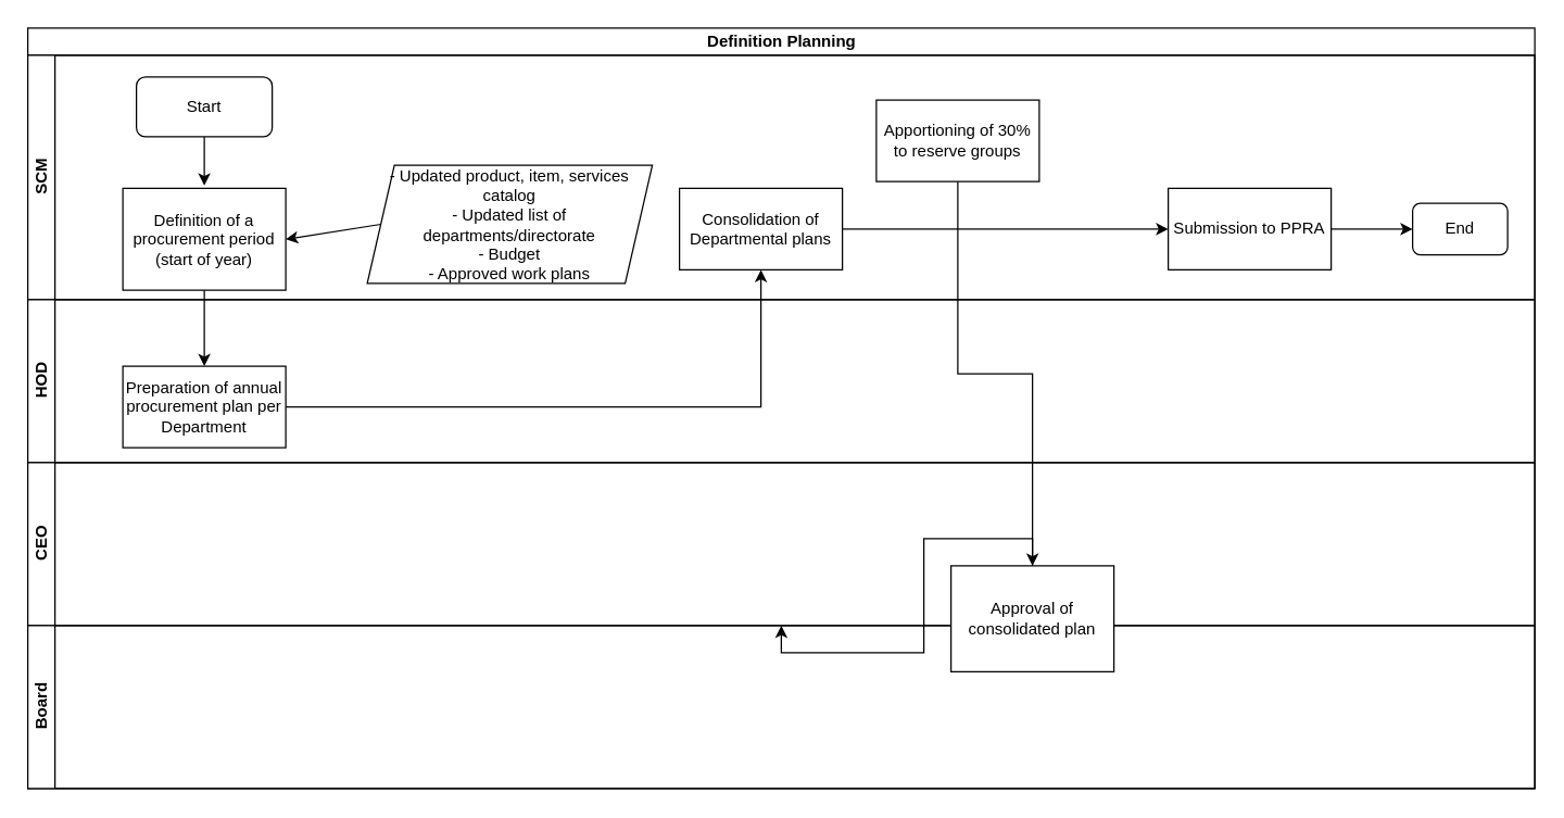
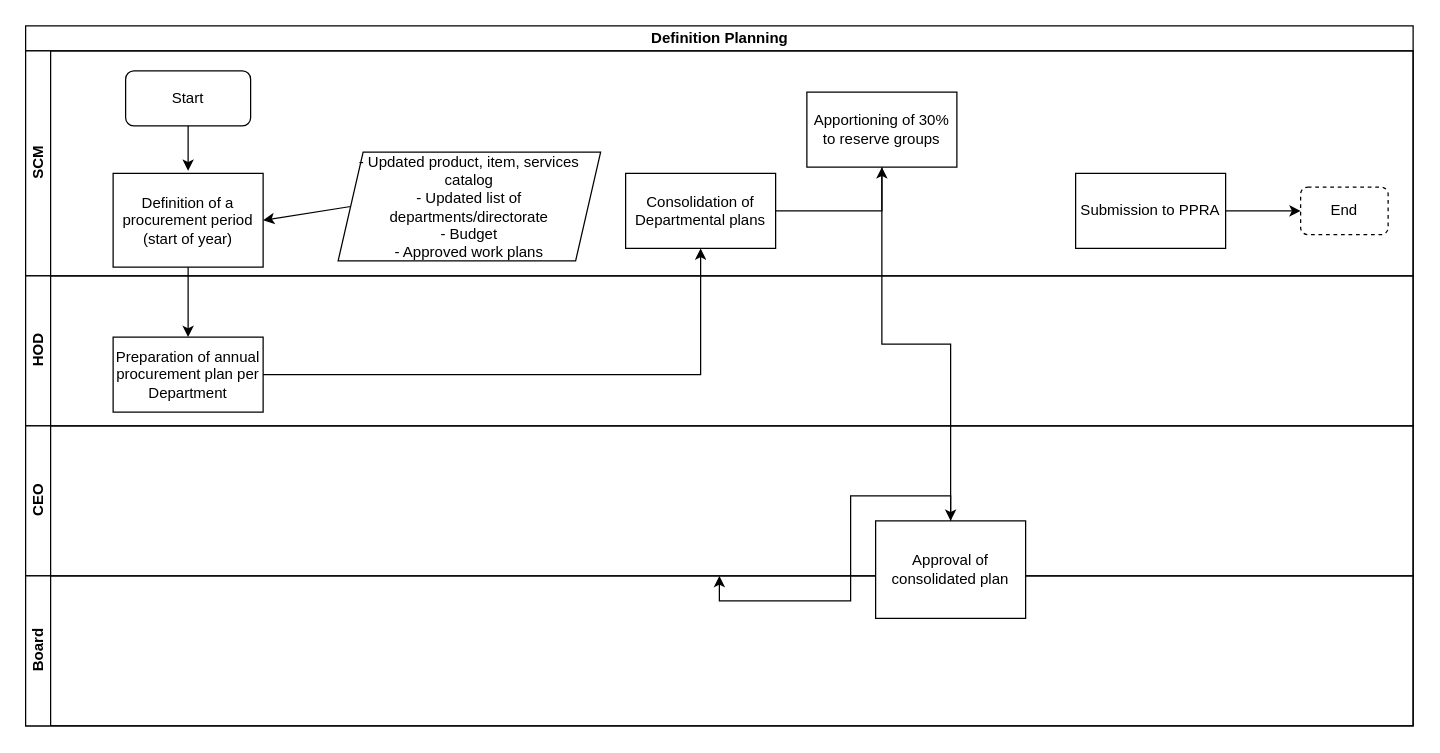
- <mxCell id="21" value="" style="edgeStyle=orthogonalEdgeStyle;rounded=0;orthogonalLoop=1;jettySize=auto;html=1;" edge="1" parent="1" source="8" target="6"><mxGeometry relative="1" as="geometry" /></mxCell>
+ <mxCell id="21" value="" style="edgeStyle=orthogonalEdgeStyle;rounded=0;orthogonalLoop=1;jettySize=auto;html=1;" edge="1" parent="1" source="8" target="20"><mxGeometry relative="1" as="geometry" /></mxCell>
- <mxCell id="5" value="End" style="rounded=1;whiteSpace=wrap;html=1;" vertex="1" parent="3"><mxGeometry x="1020" y="109" width="70" height="38" as="geometry" /></mxCell>
+ <mxCell id="5" value="End" style="rounded=1;whiteSpace=wrap;html=1;dashed=1;" vertex="1" parent="3"><mxGeometry x="1020" y="109" width="70" height="38" as="geometry" /></mxCell>
